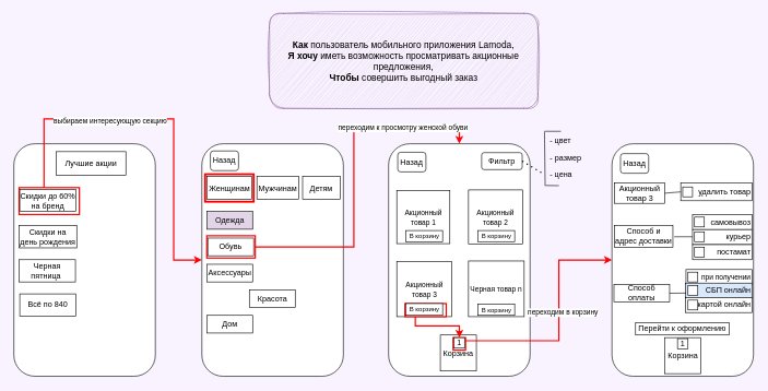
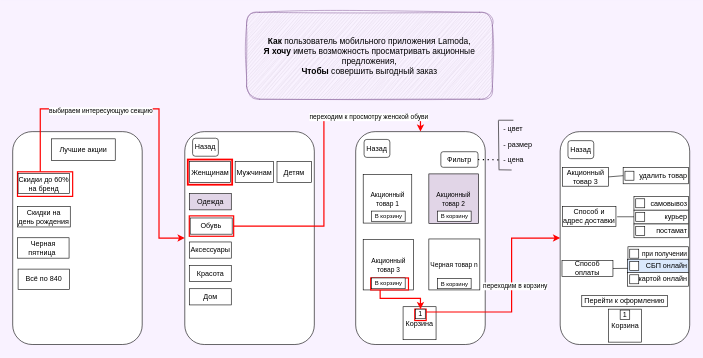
- <mxCell id="30" value="Фильтр" style="rounded=1;whiteSpace=wrap;html=1;" parent="1" vertex="1"><mxGeometry x="734" y="232.5" width="62" height="26" as="geometry" /></mxCell>
+ <mxCell id="30" value="Фильтр" style="rounded=1;whiteSpace=wrap;html=1;" parent="1" vertex="1"><mxGeometry x="734" y="252.5" width="62" height="26" as="geometry" /></mxCell>
- <mxCell id="10" value="&lt;font style=&quot;font-size: 11px;&quot;&gt;Акционный товар 2&lt;/font&gt;" style="whiteSpace=wrap;html=1;aspect=fixed;" parent="1" vertex="1"><mxGeometry x="714" y="289.5" width="83" height="83" as="geometry" /></mxCell>
+ <mxCell id="10" value="&lt;font style=&quot;font-size: 11px;&quot;&gt;Акционный товар 2&lt;/font&gt;" style="whiteSpace=wrap;html=1;aspect=fixed;fillColor=#e1d5e7;" parent="1" vertex="1"><mxGeometry x="714" y="289.5" width="83" height="83" as="geometry" /></mxCell>
- <mxCell id="28" value="Красота" style="rounded=0;whiteSpace=wrap;html=1;" parent="1" vertex="1"><mxGeometry x="379.5" y="442" width="70" height="27" as="geometry" /></mxCell>
+ <mxCell id="28" value="Красота" style="rounded=0;whiteSpace=wrap;html=1;" parent="1" vertex="1"><mxGeometry x="314.5" y="442" width="70" height="27" as="geometry" /></mxCell>
